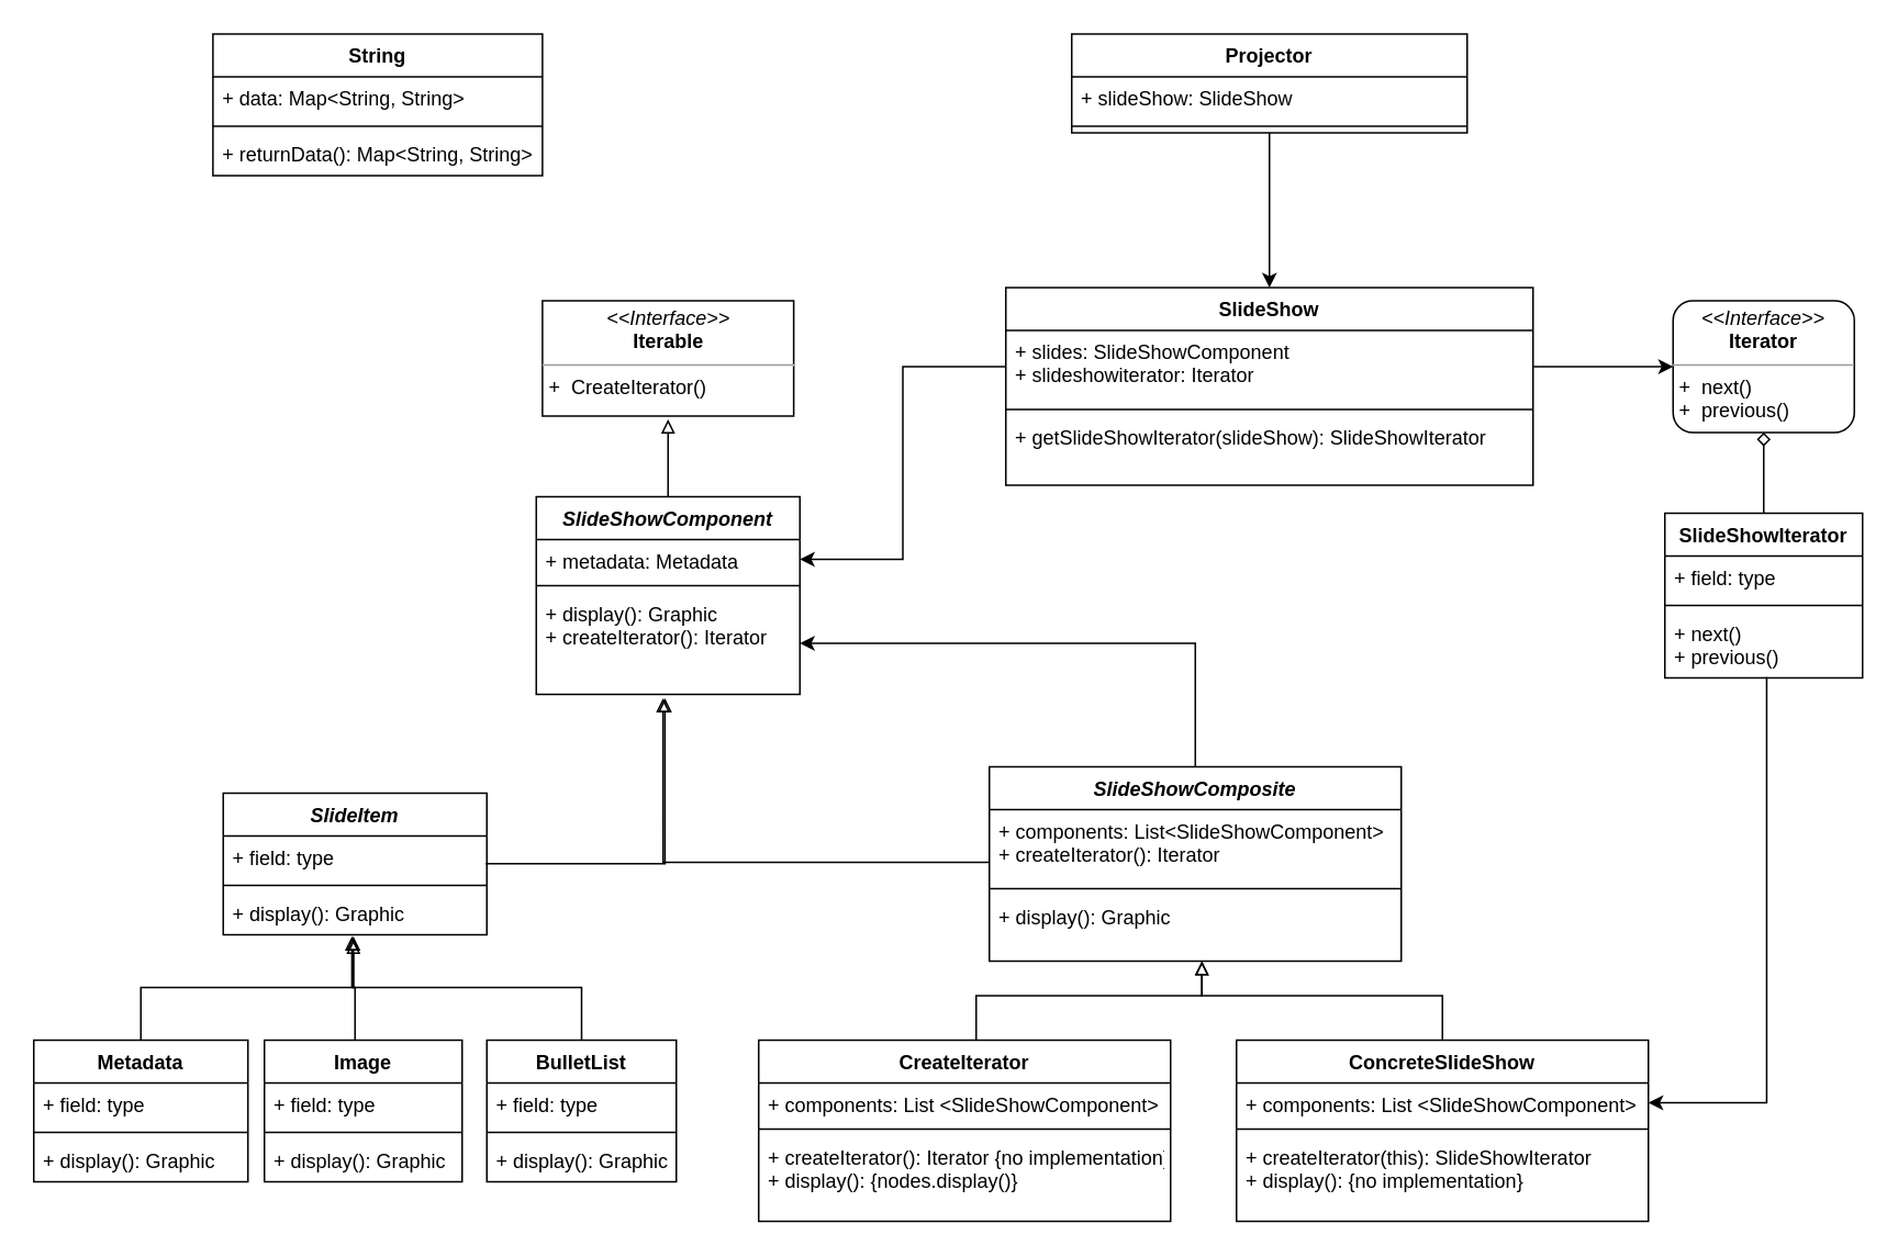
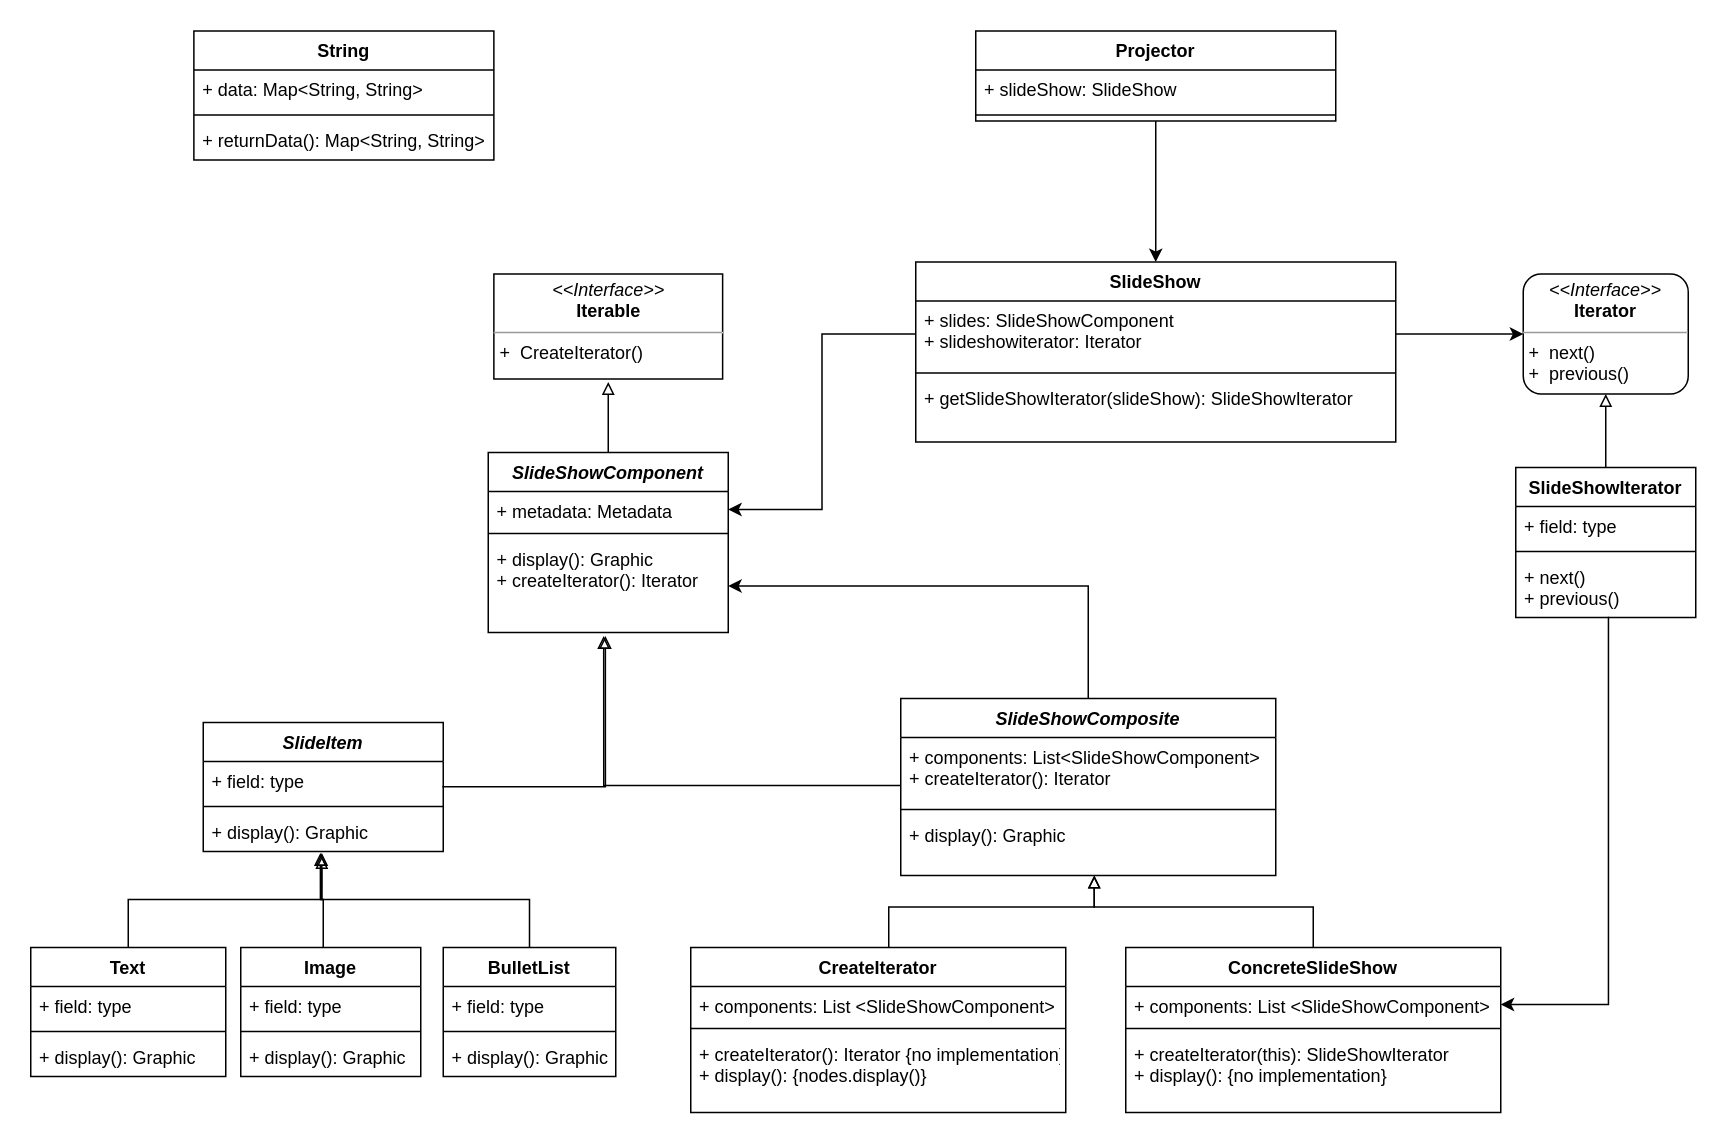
- <mxCell id="53" style="edgeStyle=orthogonalEdgeStyle;rounded=0;orthogonalLoop=1;jettySize=auto;html=1;entryX=0.5;entryY=1;entryDx=0;entryDy=0;startArrow=none;startFill=0;endArrow=diamond;endFill=0;" edge="1" parent="1" source="54" target="52"><mxGeometry relative="1" as="geometry" /></mxCell>
+ <mxCell id="53" style="edgeStyle=orthogonalEdgeStyle;rounded=0;orthogonalLoop=1;jettySize=auto;html=1;entryX=0.5;entryY=1;entryDx=0;entryDy=0;startArrow=none;startFill=0;endArrow=block;endFill=0;" edge="1" parent="1" source="54" target="52"><mxGeometry relative="1" as="geometry" /></mxCell>
- <mxCell id="22" value="Metadata" style="swimlane;fontStyle=1;align=center;verticalAlign=top;childLayout=stackLayout;horizontal=1;startSize=26;horizontalStack=0;resizeParent=1;resizeParentMax=0;resizeLast=0;collapsible=1;marginBottom=0;" vertex="1" parent="1"><mxGeometry x="20" y="631" width="130" height="86" as="geometry" /></mxCell>
+ <mxCell id="22" value="Text" style="swimlane;fontStyle=1;align=center;verticalAlign=top;childLayout=stackLayout;horizontal=1;startSize=26;horizontalStack=0;resizeParent=1;resizeParentMax=0;resizeLast=0;collapsible=1;marginBottom=0;" vertex="1" parent="1"><mxGeometry x="20" y="631" width="130" height="86" as="geometry" /></mxCell>
